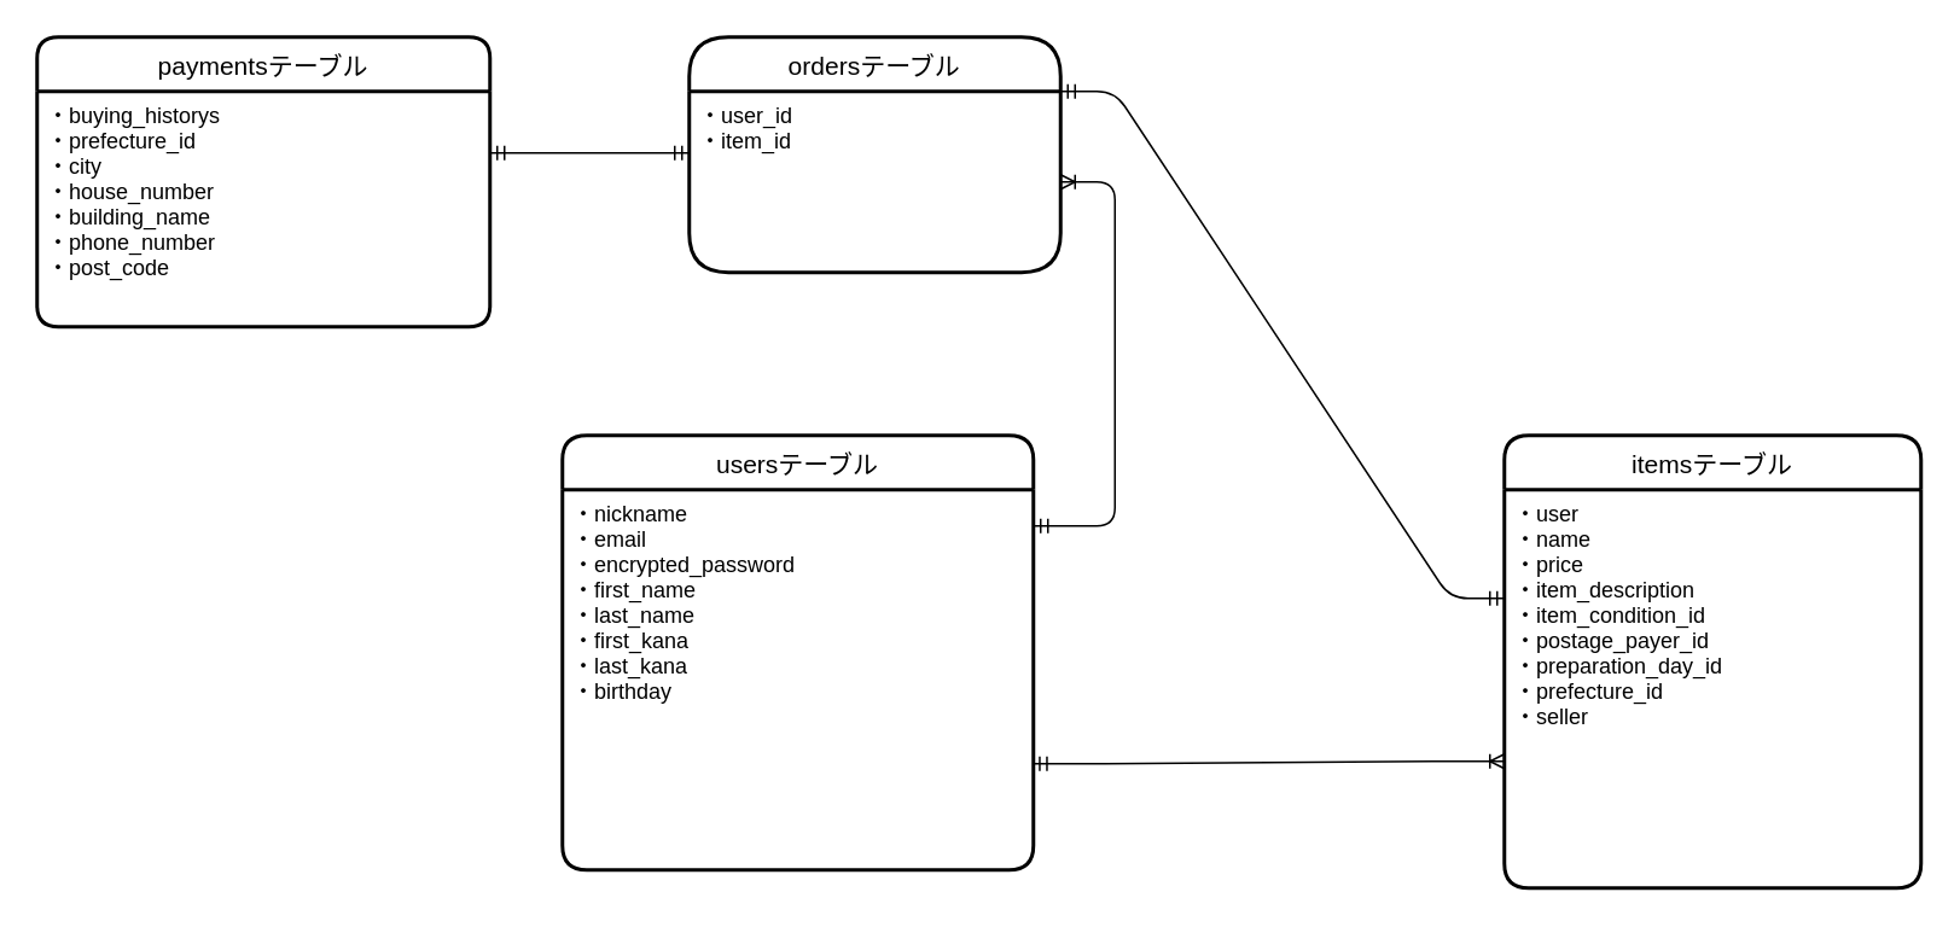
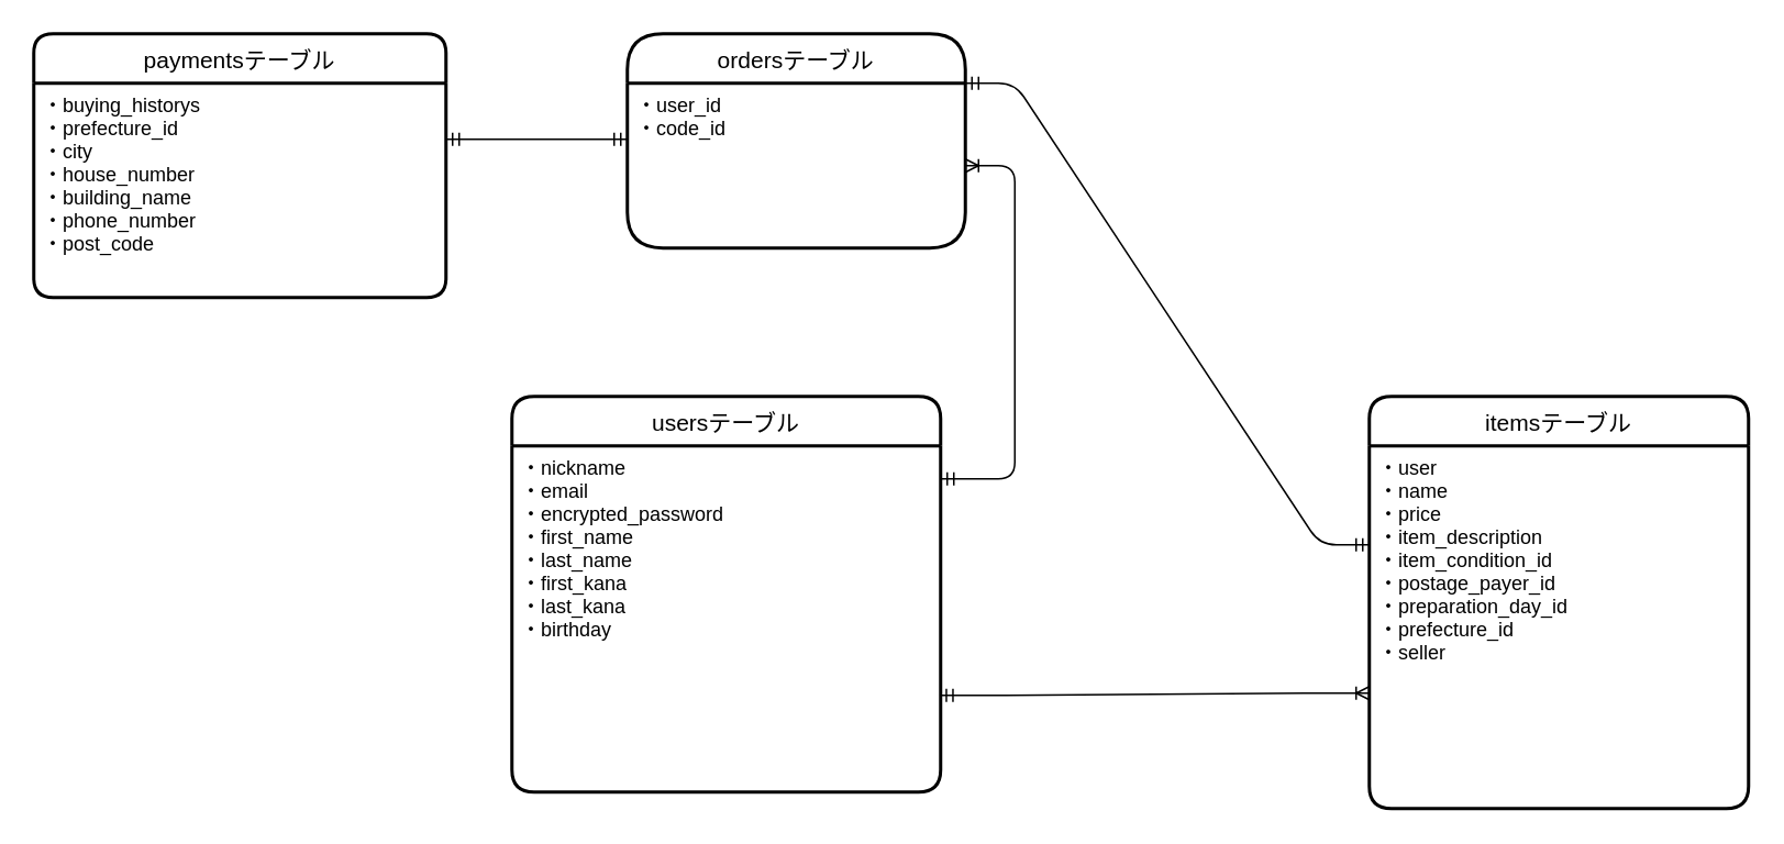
- <mxCell id="7" value="・user_id&#10;・item_id&#10;" style="align=left;strokeColor=none;fillColor=none;spacingLeft=4;fontSize=12;verticalAlign=top;resizable=0;rotatable=0;part=1;" parent="6" vertex="1"><mxGeometry y="30" width="205" height="100" as="geometry" /></mxCell>
+ <mxCell id="7" value="・user_id&#10;・code_id&#10;" style="align=left;strokeColor=none;fillColor=none;spacingLeft=4;fontSize=12;verticalAlign=top;resizable=0;rotatable=0;part=1;" parent="6" vertex="1"><mxGeometry y="30" width="205" height="100" as="geometry" /></mxCell>
